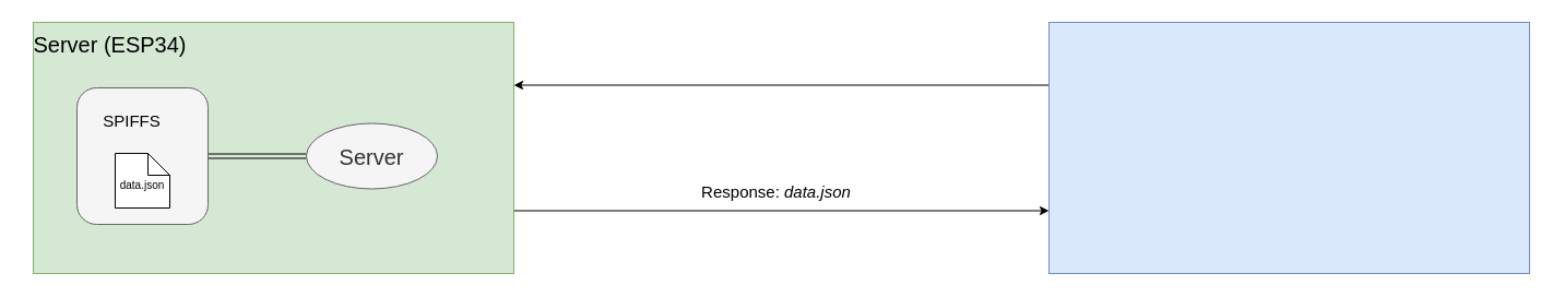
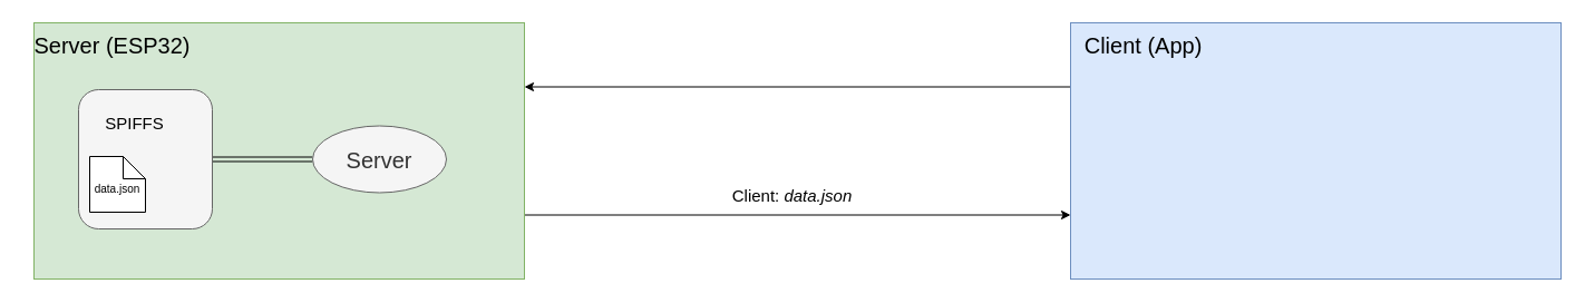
- <mxCell id="4" value="&lt;font style=&quot;font-size: 20px;&quot;&gt;Server (ESP34)&lt;/font&gt;" style="text;html=1;resizable=0;autosize=1;align=center;verticalAlign=middle;points=[];fillColor=none;strokeColor=none;rounded=0;" parent="1" vertex="1"><mxGeometry x="20" y="20" width="160" height="40" as="geometry" /></mxCell>
+ <mxCell id="4" value="&lt;font style=&quot;font-size: 20px;&quot;&gt;Server (ESP32)&lt;/font&gt;" style="text;html=1;resizable=0;autosize=1;align=center;verticalAlign=middle;points=[];fillColor=none;strokeColor=none;rounded=0;" parent="1" vertex="1"><mxGeometry x="20" y="20" width="160" height="40" as="geometry" /></mxCell>
+ <mxCell id="7" value="&lt;font style=&quot;font-size: 20px;&quot;&gt;Client (App)&lt;br&gt;&lt;/font&gt;" style="text;html=1;resizable=0;autosize=1;align=center;verticalAlign=middle;points=[];fillColor=none;strokeColor=none;rounded=0;" parent="1" vertex="1"><mxGeometry x="960" y="20" width="130" height="40" as="geometry" /></mxCell>
- <mxCell id="12" value="&lt;font style=&quot;font-size: 10px;&quot;&gt;data.json&lt;/font&gt;" style="shape=note;size=20;whiteSpace=wrap;html=1;fontSize=20;" parent="10" vertex="1"><mxGeometry x="35" y="60" width="50" height="50" as="geometry" /></mxCell>
+ <mxCell id="12" value="&lt;font style=&quot;font-size: 10px;&quot;&gt;data.json&lt;/font&gt;" style="shape=note;size=20;whiteSpace=wrap;html=1;fontSize=20;" parent="10" vertex="1"><mxGeometry x="10" y="60" width="50" height="50" as="geometry" /></mxCell>
- <mxCell id="14" value="Response: &lt;i&gt;data.json&lt;/i&gt;" style="text;html=1;resizable=0;autosize=1;align=center;verticalAlign=middle;points=[];fillColor=none;strokeColor=none;rounded=0;fontSize=15;" parent="1" vertex="1"><mxGeometry x="630" y="160" width="160" height="30" as="geometry" /></mxCell>
+ <mxCell id="14" value="Client: &lt;i&gt;data.json&lt;/i&gt;" style="text;html=1;resizable=0;autosize=1;align=center;verticalAlign=middle;points=[];fillColor=none;strokeColor=none;rounded=0;fontSize=15;" parent="1" vertex="1"><mxGeometry x="630" y="160" width="160" height="30" as="geometry" /></mxCell>
